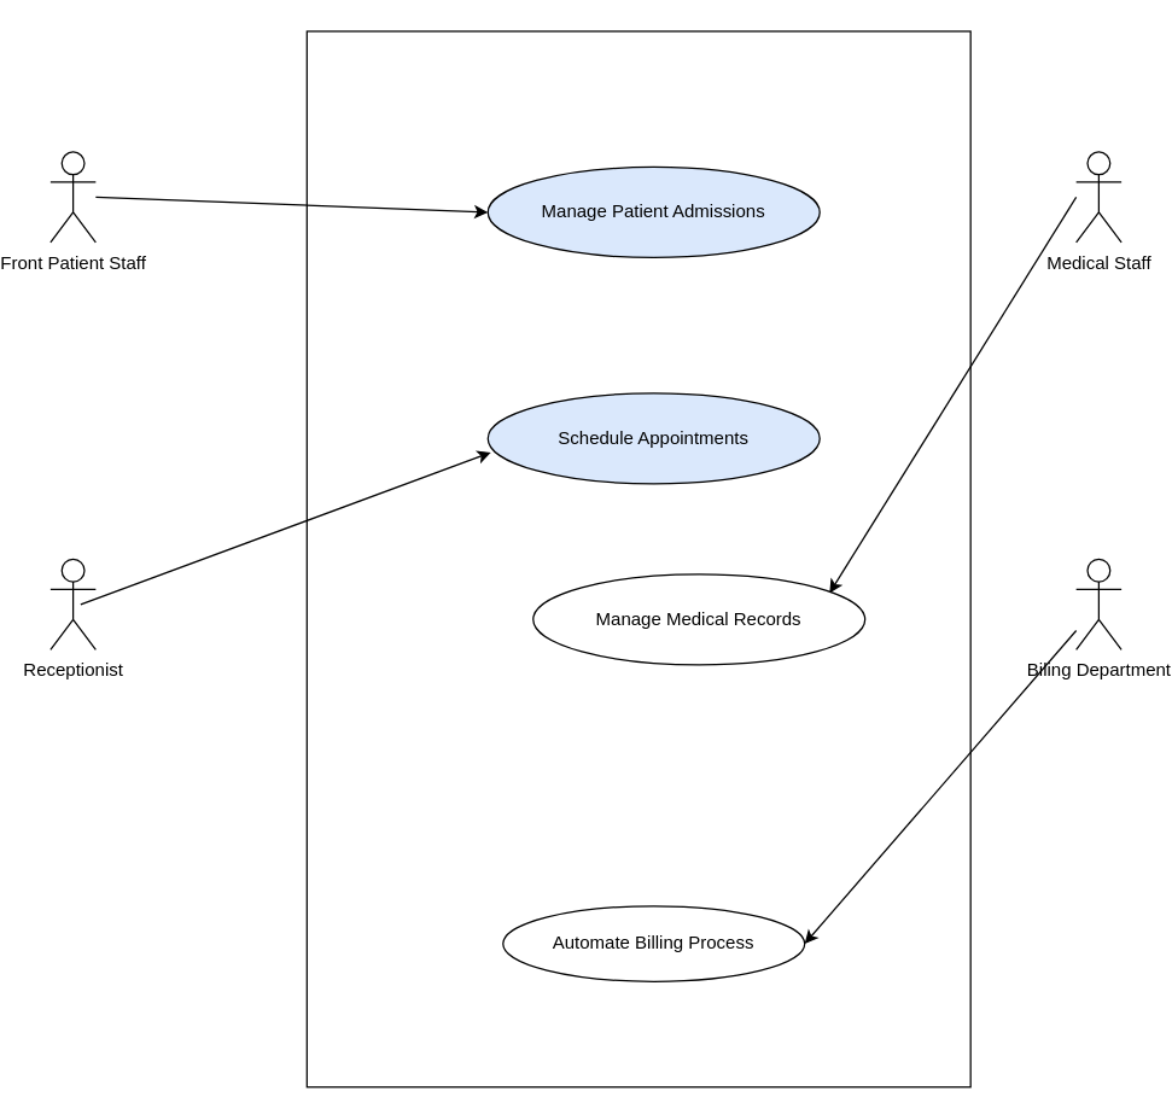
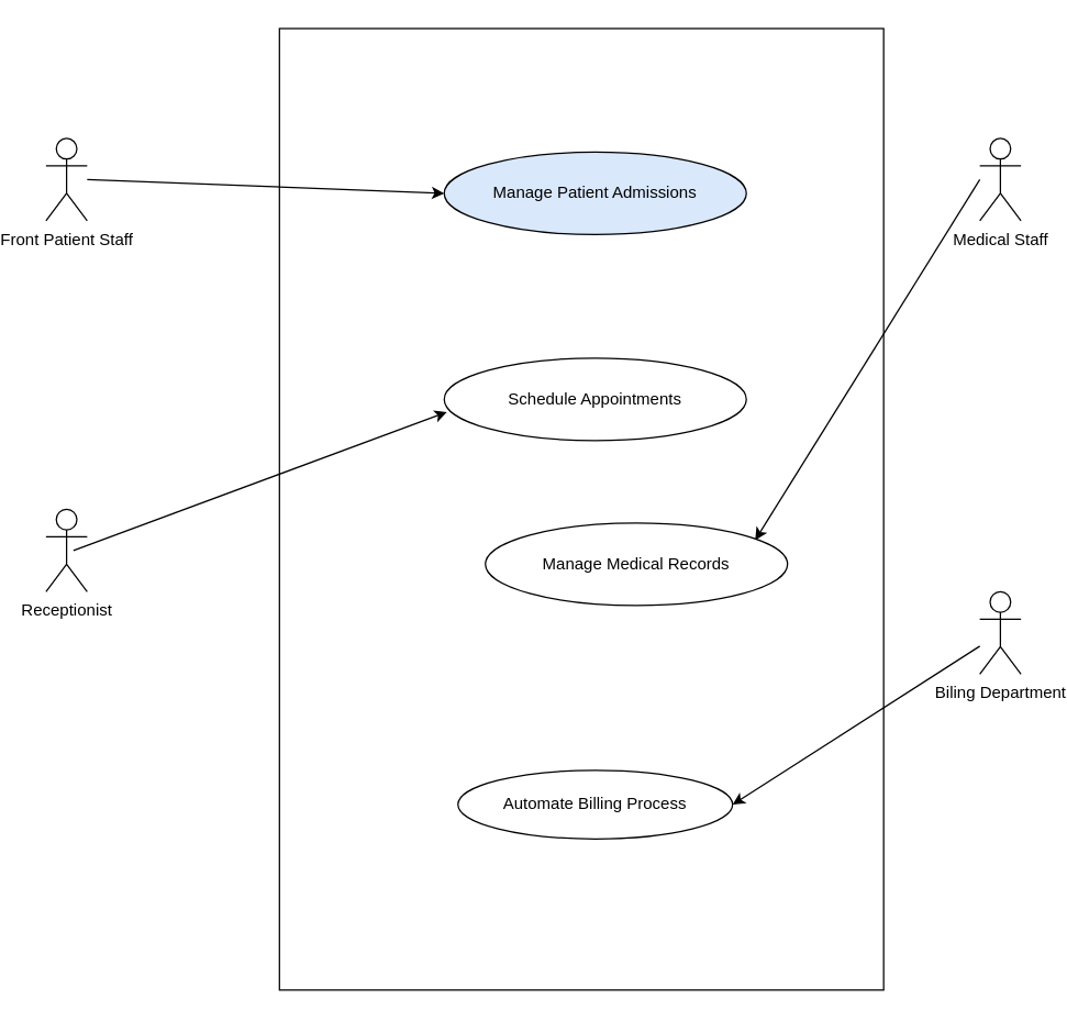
- <mxCell id="12" value="Schedule Appointments" style="ellipse;whiteSpace=wrap;html=1;fillColor=#dae8fc;" vertex="1" parent="1"><mxGeometry x="310" y="260" width="220" height="60" as="geometry" /></mxCell>
+ <mxCell id="12" value="Schedule Appointments" style="ellipse;whiteSpace=wrap;html=1;" vertex="1" parent="1"><mxGeometry x="310" y="260" width="220" height="60" as="geometry" /></mxCell>
- <mxCell id="10" value="Biling Department" style="shape=umlActor;verticalLabelPosition=bottom;verticalAlign=top;html=1;outlineConnect=0;" vertex="1" parent="1"><mxGeometry x="700" y="370" width="30" height="60" as="geometry" /></mxCell>
+ <mxCell id="10" value="Biling Department" style="shape=umlActor;verticalLabelPosition=bottom;verticalAlign=top;html=1;outlineConnect=0;" vertex="1" parent="1"><mxGeometry x="700" y="430" width="30" height="60" as="geometry" /></mxCell>
- <mxCell id="14" value="Automate Billing Process" style="ellipse;whiteSpace=wrap;html=1;" vertex="1" parent="1"><mxGeometry x="320" y="600" width="200" height="50" as="geometry" /></mxCell>
+ <mxCell id="14" value="Automate Billing Process" style="ellipse;whiteSpace=wrap;html=1;" vertex="1" parent="1"><mxGeometry x="320" y="560" width="200" height="50" as="geometry" /></mxCell>
